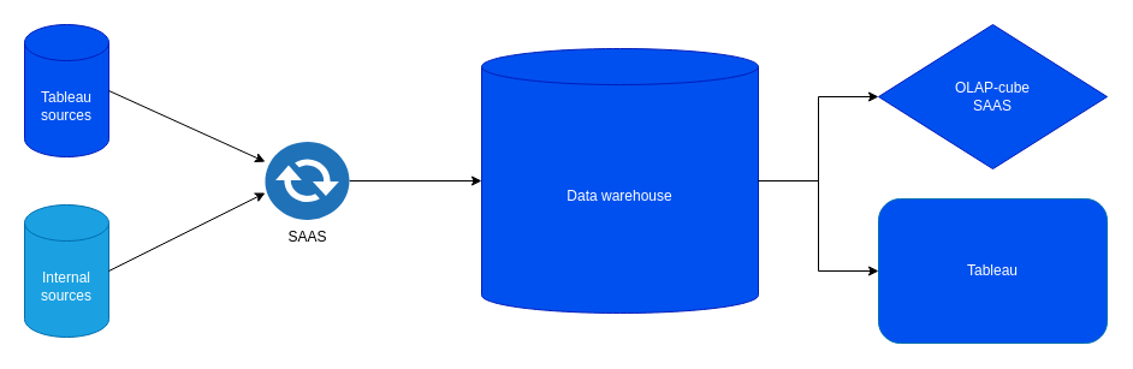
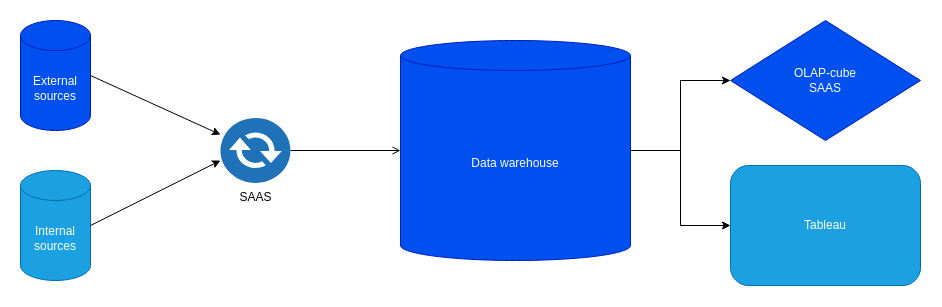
- <mxCell id="2" value="&lt;font style=&quot;vertical-align: inherit&quot;&gt;&lt;font style=&quot;vertical-align: inherit&quot;&gt;Tableau sources&lt;/font&gt;&lt;/font&gt;" style="shape=cylinder3;whiteSpace=wrap;html=1;boundedLbl=1;backgroundOutline=1;size=15;fillColor=#0050ef;strokeColor=#001DBC;fontColor=#ffffff;" vertex="1" parent="1"><mxGeometry x="20" y="20" width="70" height="110" as="geometry" /></mxCell>
+ <mxCell id="2" value="&lt;font style=&quot;vertical-align: inherit&quot;&gt;&lt;font style=&quot;vertical-align: inherit&quot;&gt;External sources&lt;/font&gt;&lt;/font&gt;" style="shape=cylinder3;whiteSpace=wrap;html=1;boundedLbl=1;backgroundOutline=1;size=15;fillColor=#0050ef;strokeColor=#001DBC;fontColor=#ffffff;" vertex="1" parent="1"><mxGeometry x="20" y="20" width="70" height="110" as="geometry" /></mxCell>
- <mxCell id="5" value="" style="edgeStyle=orthogonalEdgeStyle;rounded=0;orthogonalLoop=1;jettySize=auto;html=1;" edge="1" parent="1" source="6" target="4"><mxGeometry relative="1" as="geometry" /></mxCell>
+ <mxCell id="5" value="" style="edgeStyle=orthogonalEdgeStyle;rounded=0;orthogonalLoop=1;jettySize=auto;html=1;endArrow=open;" edge="1" parent="1" source="6" target="4"><mxGeometry relative="1" as="geometry" /></mxCell>
- <mxCell id="10" value="Tableau" style="rounded=1;whiteSpace=wrap;html=1;strokeColor=#006EAF;fillColor=#0050ef;fontColor=#ffffff;" vertex="1" parent="1"><mxGeometry x="730" y="165" width="190" height="120" as="geometry" /></mxCell>
+ <mxCell id="10" value="Tableau" style="rounded=1;whiteSpace=wrap;html=1;strokeColor=#006EAF;fillColor=#1ba1e2;fontColor=#ffffff;" vertex="1" parent="1"><mxGeometry x="730" y="165" width="190" height="120" as="geometry" /></mxCell>
